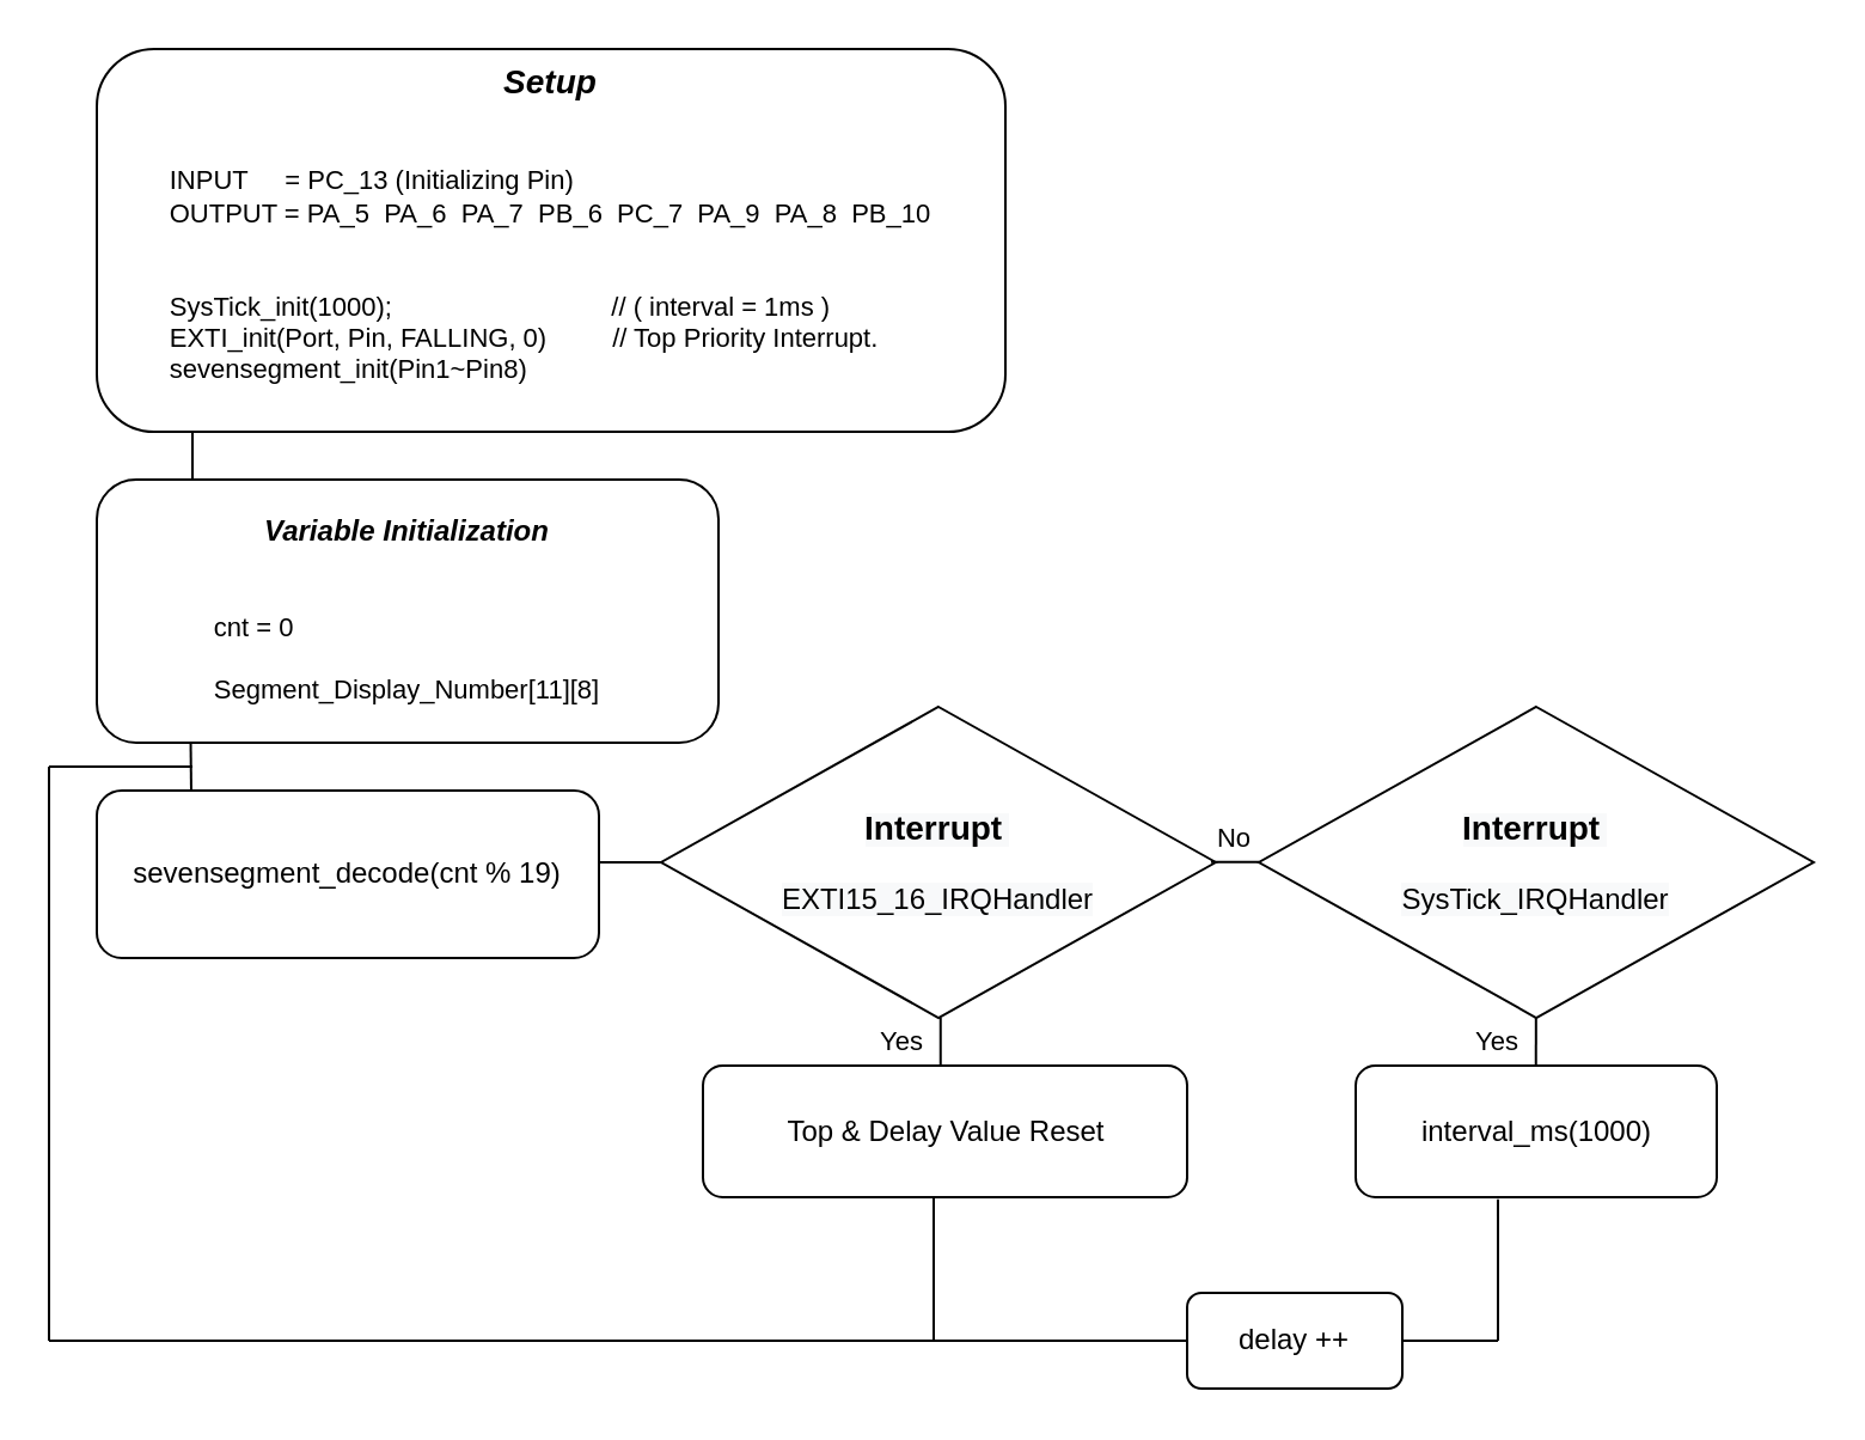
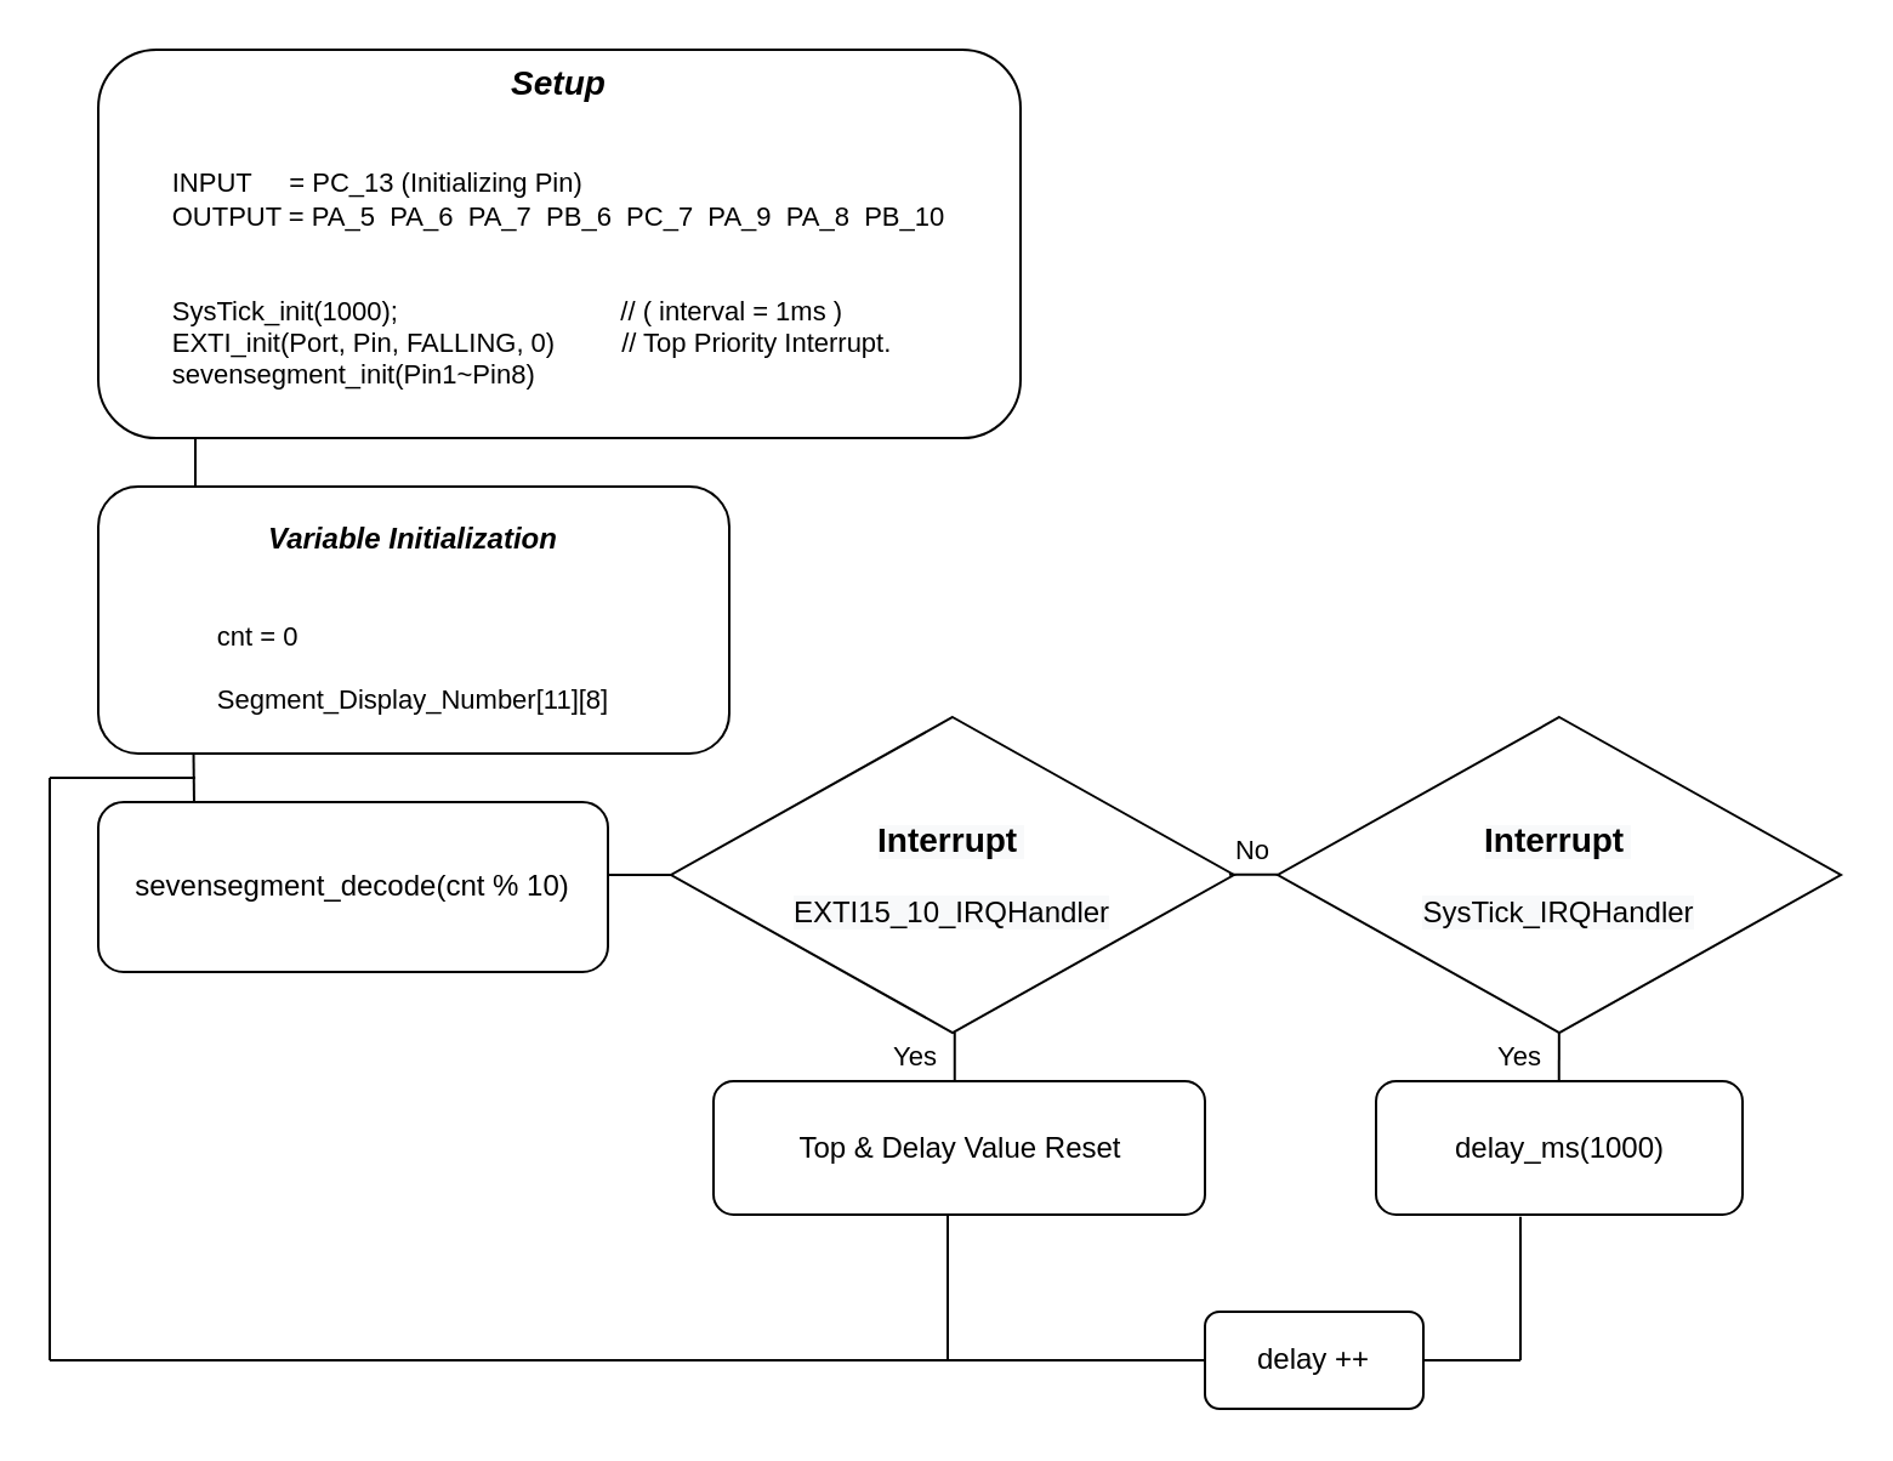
- <mxCell id="8" value="&lt;b style=&quot;color: rgb(0 , 0 , 0) ; font-family: &amp;#34;helvetica&amp;#34; ; font-size: 12px ; font-style: normal ; letter-spacing: normal ; text-align: center ; text-indent: 0px ; text-transform: none ; word-spacing: 0px ; background-color: rgb(248 , 249 , 250)&quot;&gt;&lt;font style=&quot;font-size: 14px&quot;&gt;Interrupt&lt;/font&gt;&lt;/b&gt;&lt;span style=&quot;color: rgb(0 , 0 , 0) ; font-family: &amp;#34;helvetica&amp;#34; ; font-size: 12px ; font-style: normal ; font-weight: 400 ; letter-spacing: normal ; text-align: center ; text-indent: 0px ; text-transform: none ; word-spacing: 0px ; background-color: rgb(248 , 249 , 250) ; display: inline ; float: none&quot;&gt;&amp;nbsp;&lt;/span&gt;&lt;br style=&quot;color: rgb(0 , 0 , 0) ; font-family: &amp;#34;helvetica&amp;#34; ; font-size: 12px ; font-style: normal ; font-weight: 400 ; letter-spacing: normal ; text-align: center ; text-indent: 0px ; text-transform: none ; word-spacing: 0px ; background-color: rgb(248 , 249 , 250)&quot;&gt;&lt;br style=&quot;color: rgb(0 , 0 , 0) ; font-family: &amp;#34;helvetica&amp;#34; ; font-size: 12px ; font-style: normal ; font-weight: 400 ; letter-spacing: normal ; text-align: center ; text-indent: 0px ; text-transform: none ; word-spacing: 0px ; background-color: rgb(248 , 249 , 250)&quot;&gt;&lt;span style=&quot;color: rgb(0 , 0 , 0) ; font-family: &amp;#34;helvetica&amp;#34; ; font-size: 12px ; font-style: normal ; font-weight: 400 ; letter-spacing: normal ; text-align: center ; text-indent: 0px ; text-transform: none ; word-spacing: 0px ; background-color: rgb(248 , 249 , 250) ; display: inline ; float: none&quot;&gt;EXTI15_16_IRQHandler&lt;/span&gt;&lt;br&gt;" style="rhombus;whiteSpace=wrap;html=1;" parent="1" vertex="1"><mxGeometry x="276" y="295" width="232" height="130" as="geometry" /></mxCell>
+ <mxCell id="8" value="&lt;b style=&quot;color: rgb(0 , 0 , 0) ; font-family: &amp;#34;helvetica&amp;#34; ; font-size: 12px ; font-style: normal ; letter-spacing: normal ; text-align: center ; text-indent: 0px ; text-transform: none ; word-spacing: 0px ; background-color: rgb(248 , 249 , 250)&quot;&gt;&lt;font style=&quot;font-size: 14px&quot;&gt;Interrupt&lt;/font&gt;&lt;/b&gt;&lt;span style=&quot;color: rgb(0 , 0 , 0) ; font-family: &amp;#34;helvetica&amp;#34; ; font-size: 12px ; font-style: normal ; font-weight: 400 ; letter-spacing: normal ; text-align: center ; text-indent: 0px ; text-transform: none ; word-spacing: 0px ; background-color: rgb(248 , 249 , 250) ; display: inline ; float: none&quot;&gt;&amp;nbsp;&lt;/span&gt;&lt;br style=&quot;color: rgb(0 , 0 , 0) ; font-family: &amp;#34;helvetica&amp;#34; ; font-size: 12px ; font-style: normal ; font-weight: 400 ; letter-spacing: normal ; text-align: center ; text-indent: 0px ; text-transform: none ; word-spacing: 0px ; background-color: rgb(248 , 249 , 250)&quot;&gt;&lt;br style=&quot;color: rgb(0 , 0 , 0) ; font-family: &amp;#34;helvetica&amp;#34; ; font-size: 12px ; font-style: normal ; font-weight: 400 ; letter-spacing: normal ; text-align: center ; text-indent: 0px ; text-transform: none ; word-spacing: 0px ; background-color: rgb(248 , 249 , 250)&quot;&gt;&lt;span style=&quot;color: rgb(0 , 0 , 0) ; font-family: &amp;#34;helvetica&amp;#34; ; font-size: 12px ; font-style: normal ; font-weight: 400 ; letter-spacing: normal ; text-align: center ; text-indent: 0px ; text-transform: none ; word-spacing: 0px ; background-color: rgb(248 , 249 , 250) ; display: inline ; float: none&quot;&gt;EXTI15_10_IRQHandler&lt;/span&gt;&lt;br&gt;" style="rhombus;whiteSpace=wrap;html=1;" parent="1" vertex="1"><mxGeometry x="276" y="295" width="232" height="130" as="geometry" /></mxCell>
- <mxCell id="5" value="sevensegment_decode(cnt % 19)" style="rounded=1;whiteSpace=wrap;html=1;" parent="1" vertex="1"><mxGeometry x="40" y="330" width="210" height="70" as="geometry" /></mxCell>
+ <mxCell id="5" value="sevensegment_decode(cnt % 10)" style="rounded=1;whiteSpace=wrap;html=1;" parent="1" vertex="1"><mxGeometry x="40" y="330" width="210" height="70" as="geometry" /></mxCell>
- <mxCell id="16" value="interval_ms(1000)" style="rounded=1;whiteSpace=wrap;html=1;" parent="1" vertex="1"><mxGeometry x="566.5" y="445" width="151" height="55" as="geometry" /></mxCell>
+ <mxCell id="16" value="delay_ms(1000)" style="rounded=1;whiteSpace=wrap;html=1;" parent="1" vertex="1"><mxGeometry x="566.5" y="445" width="151" height="55" as="geometry" /></mxCell>
